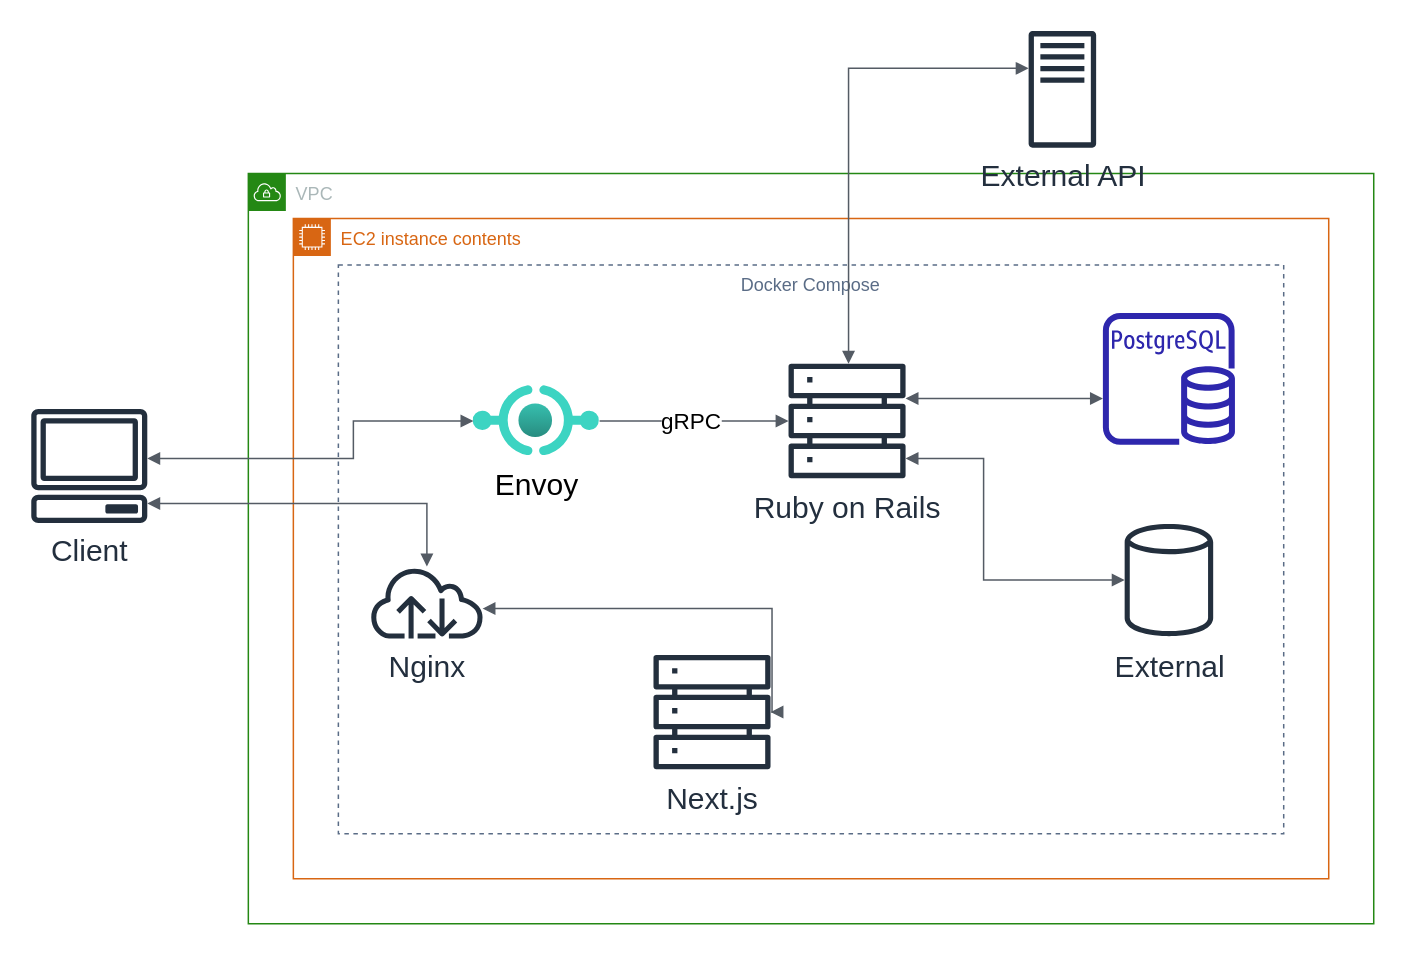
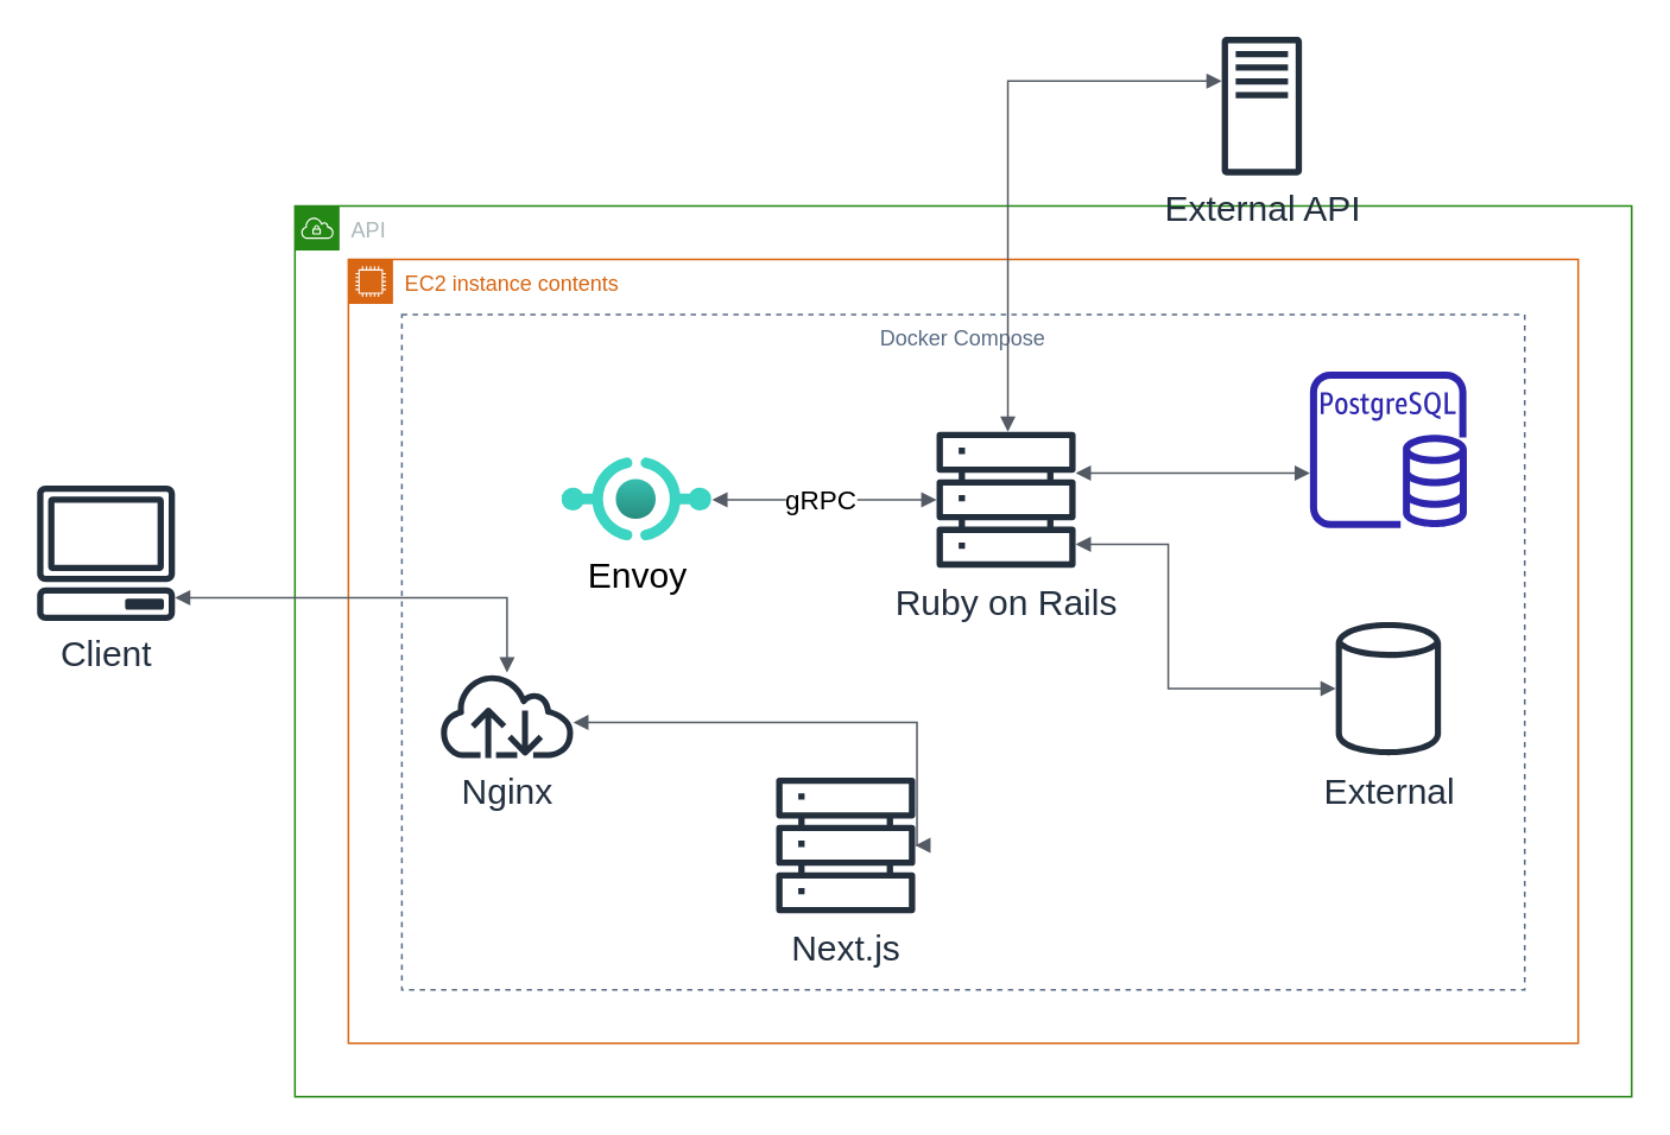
- <mxCell id="2" value="VPC" style="points=[[0,0],[0.25,0],[0.5,0],[0.75,0],[1,0],[1,0.25],[1,0.5],[1,0.75],[1,1],[0.75,1],[0.5,1],[0.25,1],[0,1],[0,0.75],[0,0.5],[0,0.25]];outlineConnect=0;gradientColor=none;html=1;whiteSpace=wrap;fontSize=12;fontStyle=0;container=1;pointerEvents=0;collapsible=0;recursiveResize=0;shape=mxgraph.aws4.group;grIcon=mxgraph.aws4.group_vpc;strokeColor=#248814;fillColor=none;verticalAlign=top;align=left;spacingLeft=30;fontColor=#AAB7B8;dashed=0;" parent="1" vertex="1"><mxGeometry x="165" y="115" width="750" height="500" as="geometry" /></mxCell>
+ <mxCell id="2" value="API" style="points=[[0,0],[0.25,0],[0.5,0],[0.75,0],[1,0],[1,0.25],[1,0.5],[1,0.75],[1,1],[0.75,1],[0.5,1],[0.25,1],[0,1],[0,0.75],[0,0.5],[0,0.25]];outlineConnect=0;gradientColor=none;html=1;whiteSpace=wrap;fontSize=12;fontStyle=0;container=1;pointerEvents=0;collapsible=0;recursiveResize=0;shape=mxgraph.aws4.group;grIcon=mxgraph.aws4.group_vpc;strokeColor=#248814;fillColor=none;verticalAlign=top;align=left;spacingLeft=30;fontColor=#AAB7B8;dashed=0;" parent="1" vertex="1"><mxGeometry x="165" y="115" width="750" height="500" as="geometry" /></mxCell>
- <mxCell id="15" value="" style="edgeStyle=orthogonalEdgeStyle;html=1;endArrow=none;elbow=vertical;startArrow=block;startFill=1;endFill=1;strokeColor=#545B64;rounded=0;" edge="1" parent="3" source="6" target="14"><mxGeometry width="100" relative="1" as="geometry"><mxPoint x="380" y="130" as="sourcePoint" /><mxPoint x="480" y="130" as="targetPoint" /></mxGeometry></mxCell>
+ <mxCell id="15" value="" style="edgeStyle=orthogonalEdgeStyle;html=1;endArrow=block;elbow=vertical;startArrow=block;startFill=1;endFill=1;strokeColor=#545B64;rounded=0;" edge="1" parent="3" source="6" target="14"><mxGeometry width="100" relative="1" as="geometry"><mxPoint x="380" y="130" as="sourcePoint" /><mxPoint x="480" y="130" as="targetPoint" /></mxGeometry></mxCell>
- <mxCell id="21" value="" style="edgeStyle=orthogonalEdgeStyle;html=1;endArrow=block;elbow=vertical;startArrow=block;startFill=1;endFill=1;strokeColor=#545B64;rounded=0;" edge="1" parent="1" source="17" target="14"><mxGeometry width="100" relative="1" as="geometry"><mxPoint x="575" y="275" as="sourcePoint" /><mxPoint x="675" y="275" as="targetPoint" /><Array as="points"><mxPoint x="235" y="305" /><mxPoint x="235" y="280" /></Array></mxGeometry></mxCell>
